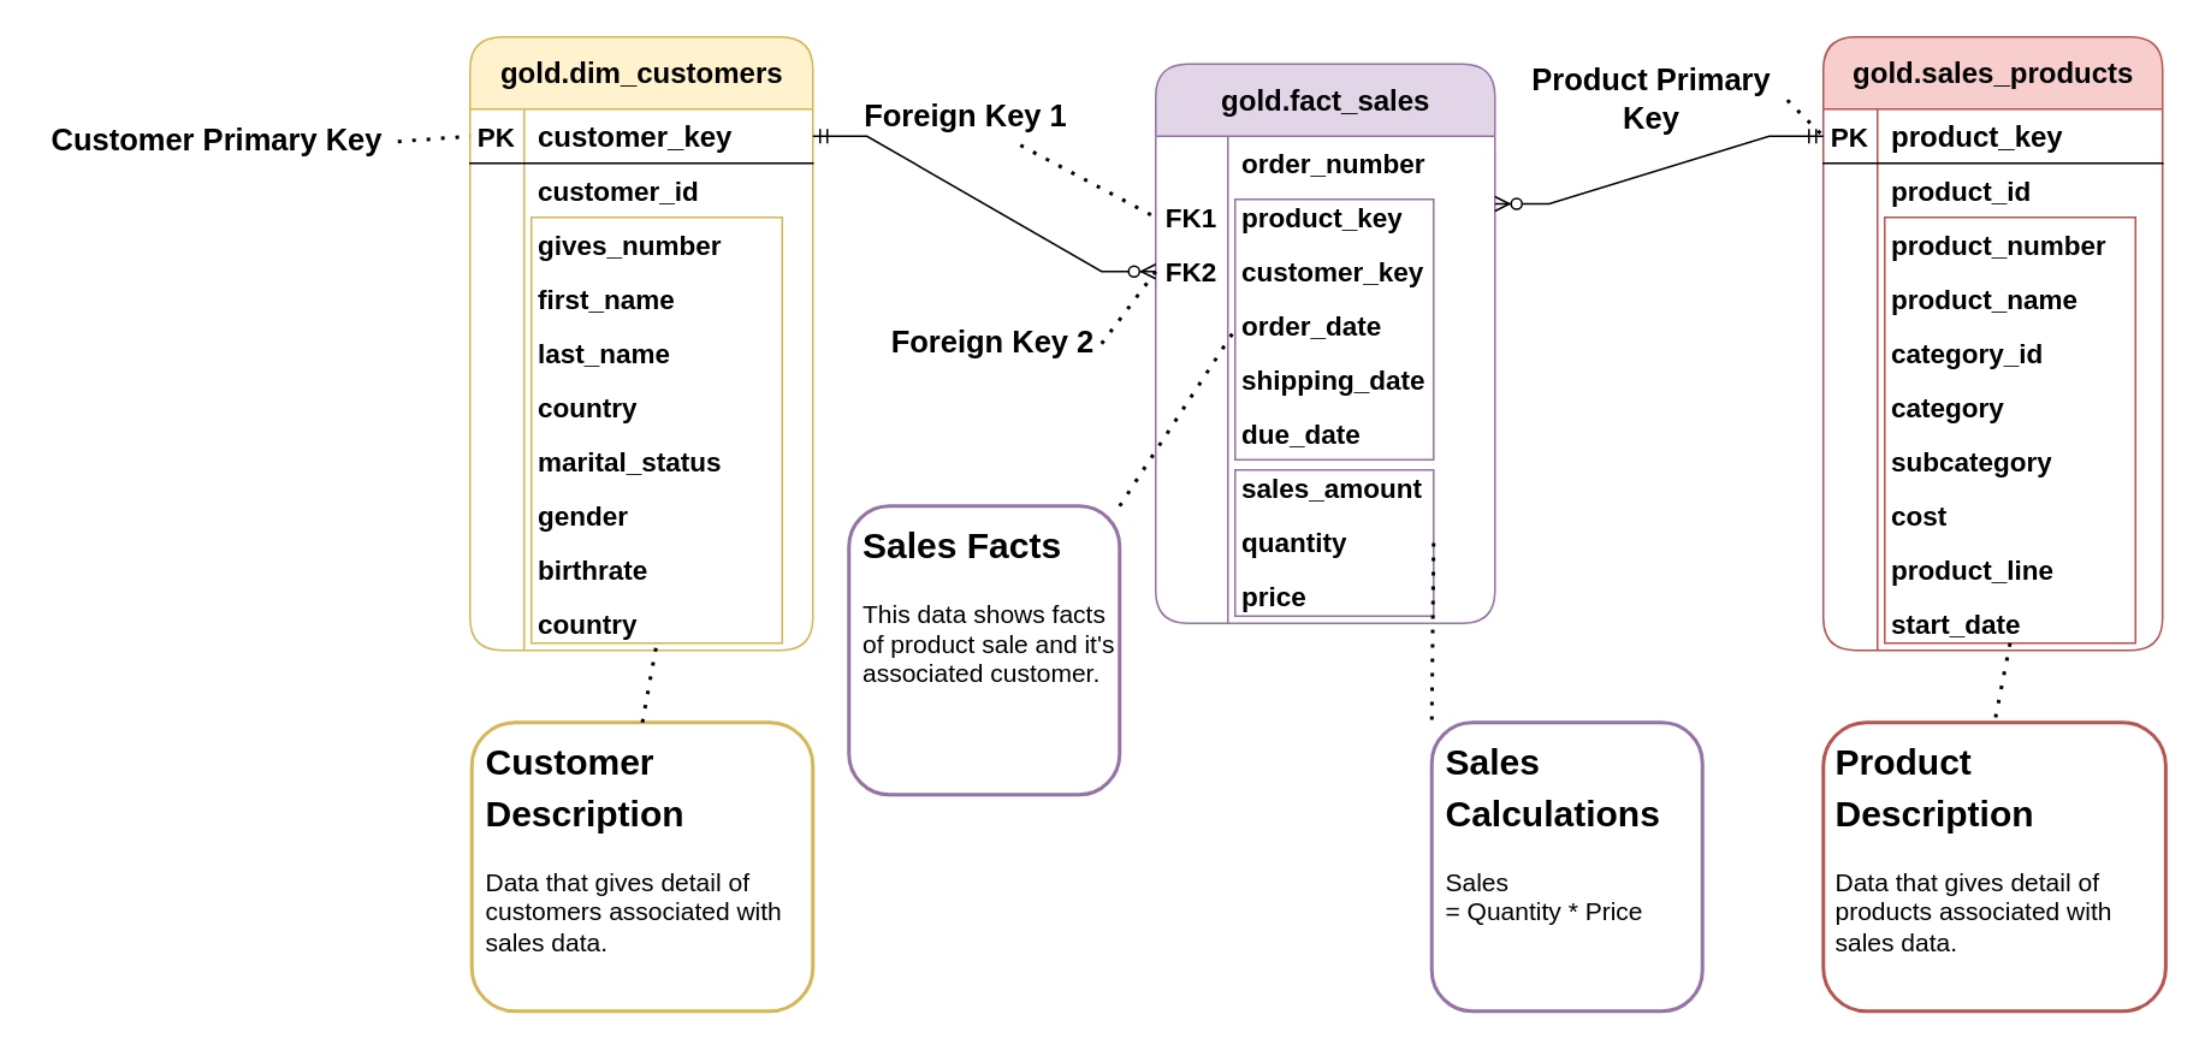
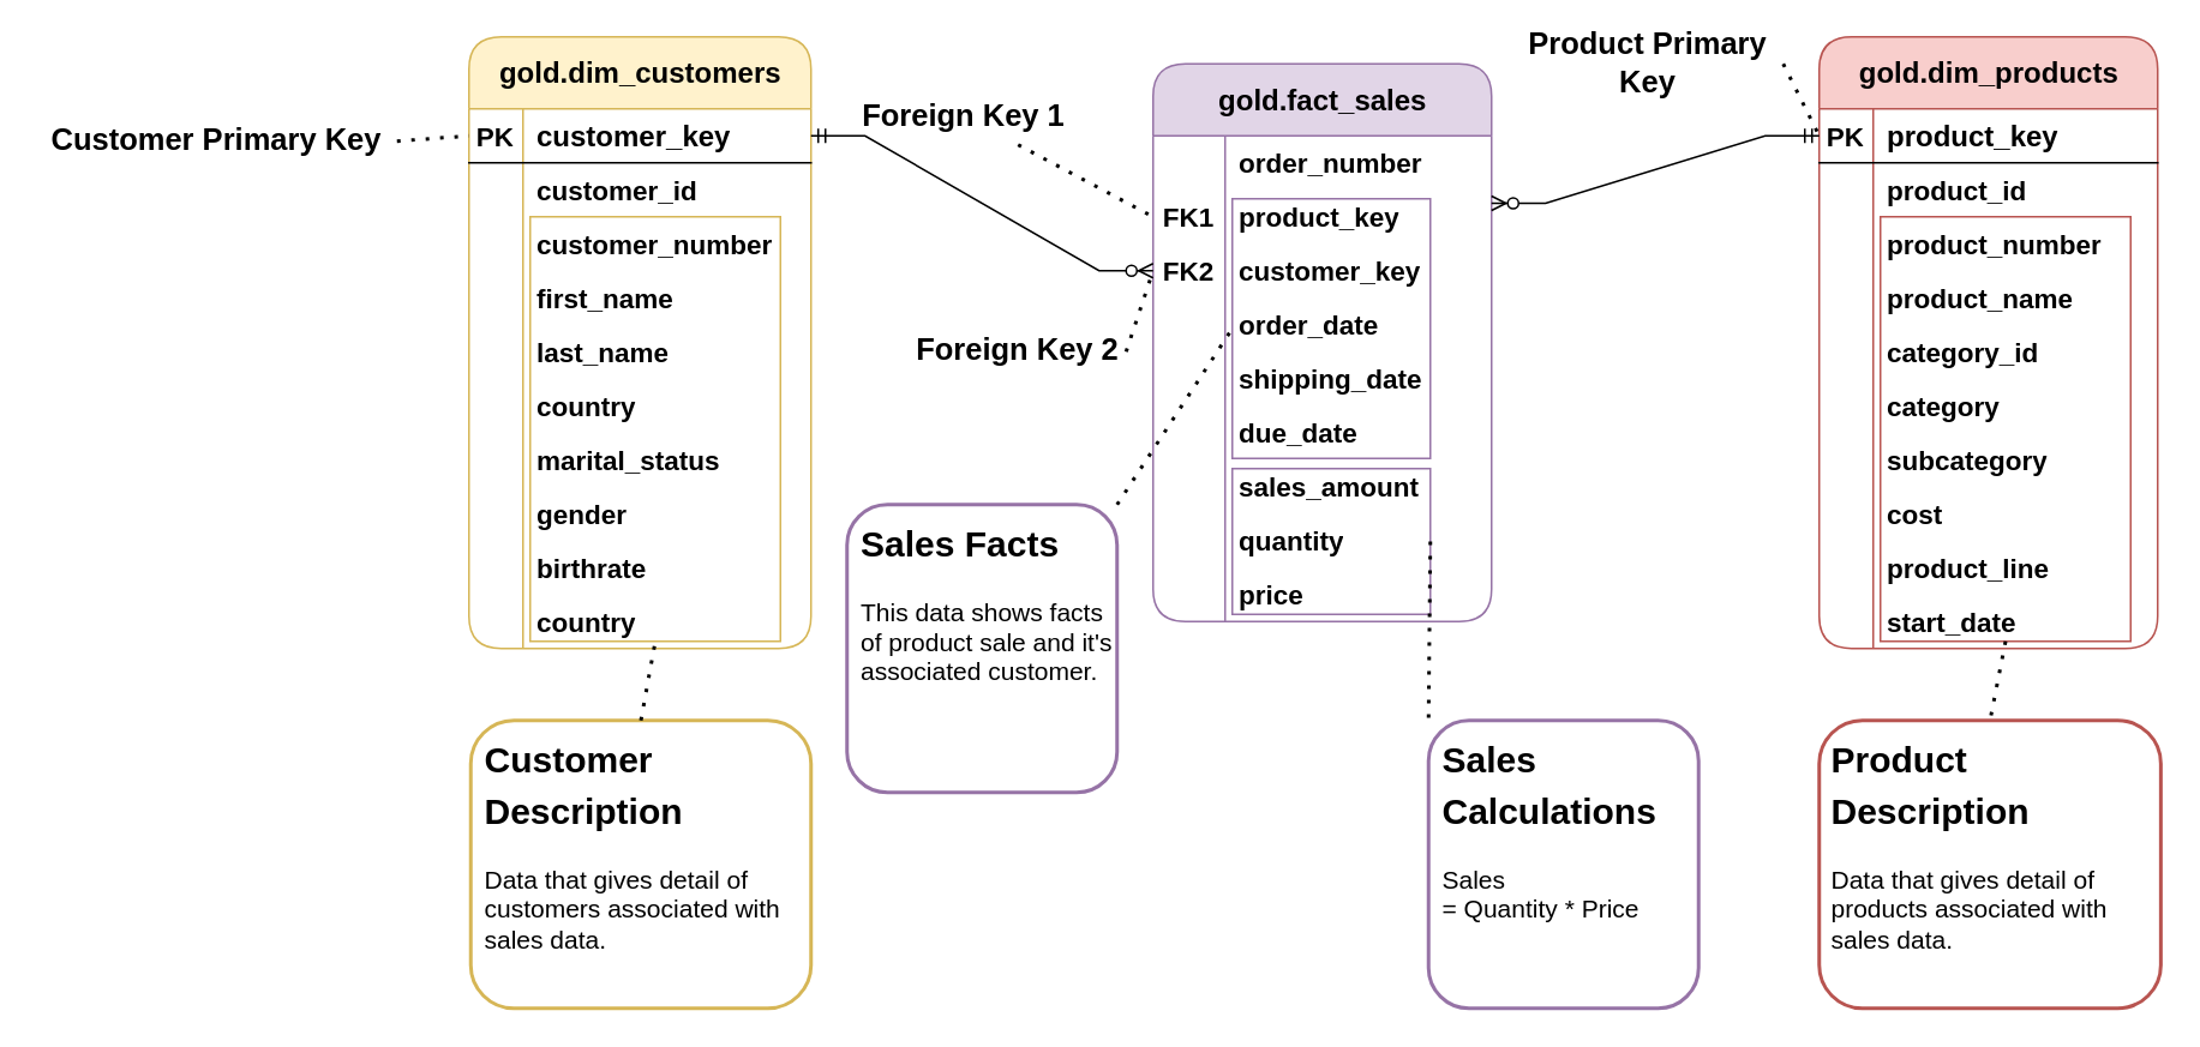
- <mxCell id="33" value="&lt;font style=&quot;color: rgb(0, 0, 0); font-size: 16px;&quot;&gt;gold.sales_products&lt;/font&gt;" style="shape=table;startSize=40;container=1;collapsible=1;childLayout=tableLayout;fixedRows=1;rowLines=0;fontStyle=1;align=center;resizeLast=1;html=1;fillColor=#f8cecc;strokeColor=#b85450;rounded=1;" vertex="1" parent="1"><mxGeometry x="1010" y="20" width="188" height="340" as="geometry" /></mxCell>
+ <mxCell id="33" value="&lt;font style=&quot;color: rgb(0, 0, 0); font-size: 16px;&quot;&gt;gold.dim_products&lt;/font&gt;" style="shape=table;startSize=40;container=1;collapsible=1;childLayout=tableLayout;fixedRows=1;rowLines=0;fontStyle=1;align=center;resizeLast=1;html=1;fillColor=#f8cecc;strokeColor=#b85450;rounded=1;" vertex="1" parent="1"><mxGeometry x="1010" y="20" width="188" height="340" as="geometry" /></mxCell>
- <mxCell id="104" value="&lt;font style=&quot;font-size: 17px;&quot;&gt;&lt;b&gt;Product Primary Key&lt;/b&gt;&lt;/font&gt;" style="text;html=1;align=center;verticalAlign=middle;whiteSpace=wrap;rounded=0;" vertex="1" parent="1"><mxGeometry x="840" y="40" width="150" height="30" as="geometry" /></mxCell>
+ <mxCell id="104" value="&lt;font style=&quot;font-size: 17px;&quot;&gt;&lt;b&gt;Product Primary Key&lt;/b&gt;&lt;/font&gt;" style="text;html=1;align=center;verticalAlign=middle;whiteSpace=wrap;rounded=0;" vertex="1" parent="1"><mxGeometry x="840" y="20" width="150" height="30" as="geometry" /></mxCell>
- <mxCell id="11" value="gives_number" style="shape=partialRectangle;connectable=0;fillColor=none;top=0;left=0;bottom=0;right=0;align=left;spacingLeft=6;overflow=hidden;whiteSpace=wrap;html=1;fontSize=15;fontStyle=1" vertex="1" parent="9"><mxGeometry x="30" width="160" height="30" as="geometry"><mxRectangle width="160" height="30" as="alternateBounds" /></mxGeometry></mxCell>
+ <mxCell id="11" value="customer_number" style="shape=partialRectangle;connectable=0;fillColor=none;top=0;left=0;bottom=0;right=0;align=left;spacingLeft=6;overflow=hidden;whiteSpace=wrap;html=1;fontSize=15;fontStyle=1" vertex="1" parent="9"><mxGeometry x="30" width="160" height="30" as="geometry"><mxRectangle width="160" height="30" as="alternateBounds" /></mxGeometry></mxCell>
- <mxCell id="106" value="&lt;font style=&quot;font-size: 17px;&quot;&gt;&lt;b&gt;Foreign Key 2&lt;/b&gt;&lt;/font&gt;" style="text;html=1;align=center;verticalAlign=middle;whiteSpace=wrap;rounded=0;" vertex="1" parent="1"><mxGeometry x="490" y="175" width="120" height="30" as="geometry" /></mxCell>
+ <mxCell id="106" value="&lt;font style=&quot;font-size: 17px;&quot;&gt;&lt;b&gt;Foreign Key 2&lt;/b&gt;&lt;/font&gt;" style="text;html=1;align=center;verticalAlign=middle;whiteSpace=wrap;rounded=0;" vertex="1" parent="1"><mxGeometry x="505" y="180" width="120" height="30" as="geometry" /></mxCell>
